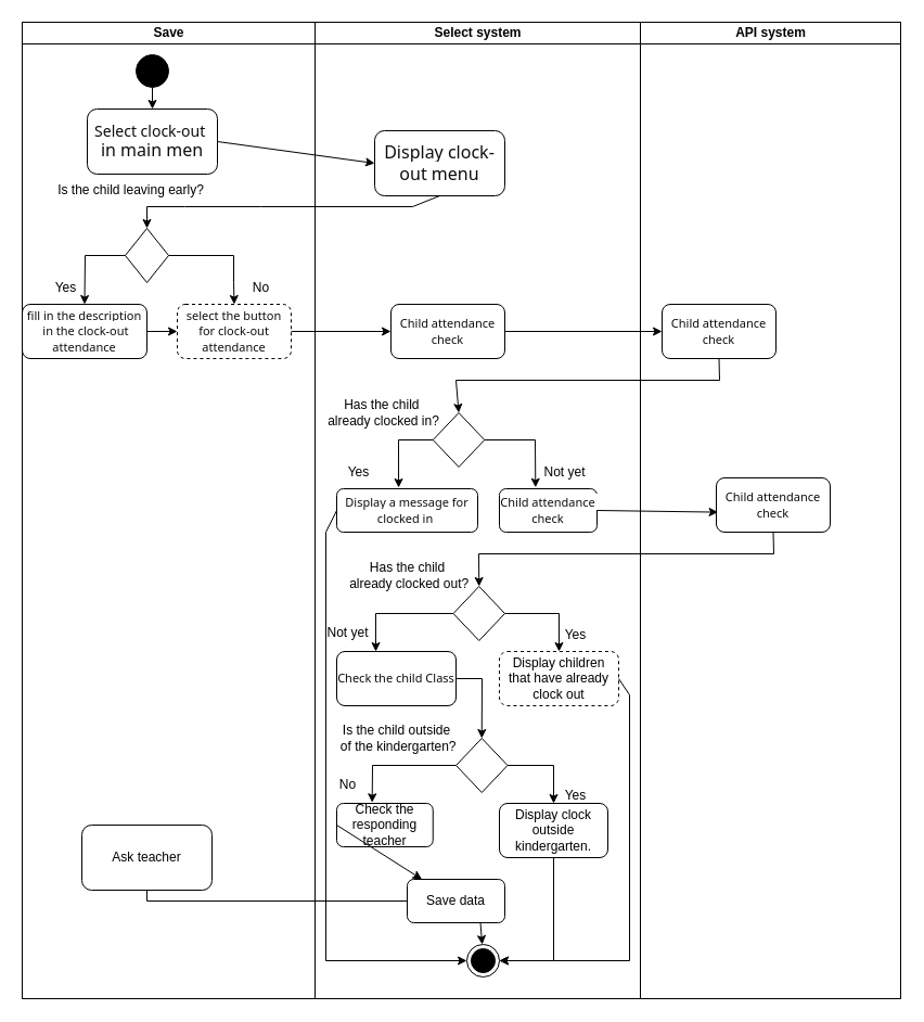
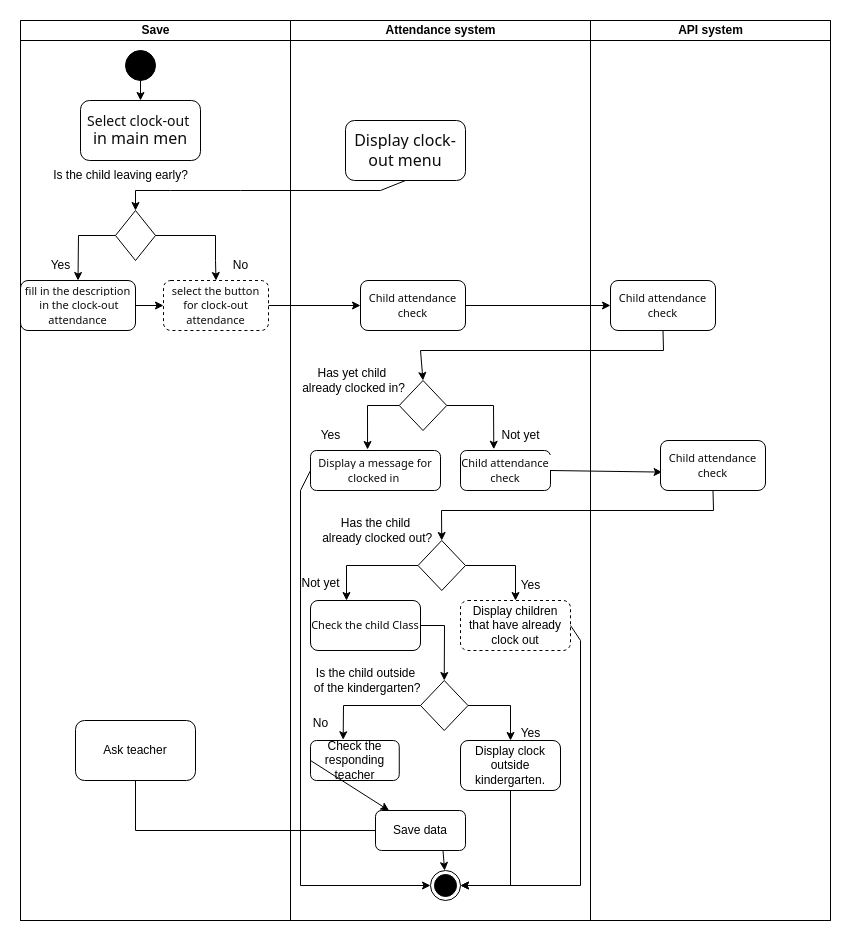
- <mxCell id="17" value="Select system" style="swimlane;startSize=20;html=1;" vertex="1" parent="2"><mxGeometry x="270" width="300" height="900" as="geometry" /></mxCell>
+ <mxCell id="17" value="Attendance system" style="swimlane;startSize=20;html=1;" vertex="1" parent="2"><mxGeometry x="270" width="300" height="900" as="geometry" /></mxCell>
- <mxCell id="55" value="" style="endArrow=classic;html=1;rounded=0;exitX=1;exitY=0.5;exitDx=0;exitDy=0;entryX=0;entryY=0.5;entryDx=0;entryDy=0;" edge="1" parent="2" source="10" target="18"><mxGeometry width="50" height="50" relative="1" as="geometry"><mxPoint x="260" y="230" as="sourcePoint" /><mxPoint x="310" y="180" as="targetPoint" /></mxGeometry></mxCell>
- <mxCell id="24" value="Has the child&amp;nbsp;&lt;div&gt;already clocked in?&lt;/div&gt;" style="text;html=1;align=center;verticalAlign=middle;resizable=0;points=[];autosize=1;strokeColor=none;fillColor=none;" vertex="1" parent="17"><mxGeometry x="-2.5" y="340" width="130" height="40" as="geometry" /></mxCell>
+ <mxCell id="24" value="Has yet child&amp;nbsp;&lt;div&gt;already clocked in?&lt;/div&gt;" style="text;html=1;align=center;verticalAlign=middle;resizable=0;points=[];autosize=1;strokeColor=none;fillColor=none;" vertex="1" parent="17"><mxGeometry x="-2.5" y="340" width="130" height="40" as="geometry" /></mxCell>
- <mxCell id="15" value="Ask teacher" style="rounded=1;whiteSpace=wrap;html=1;" vertex="1" parent="3"><mxGeometry x="55" y="740" width="120" height="60" as="geometry" /></mxCell>
+ <mxCell id="15" value="Ask teacher" style="rounded=1;whiteSpace=wrap;html=1;" vertex="1" parent="3"><mxGeometry x="55" y="700" width="120" height="60" as="geometry" /></mxCell>
